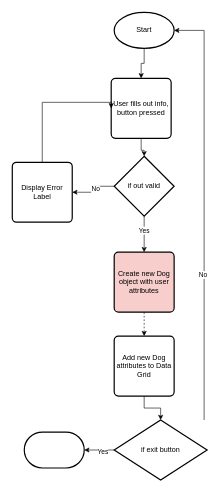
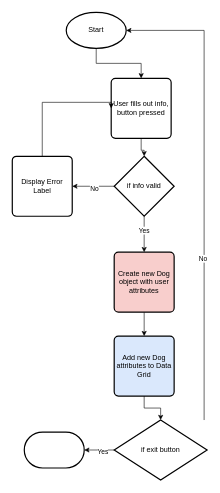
- <mxCell id="3" value="Start" style="strokeWidth=2;html=1;shape=mxgraph.flowchart.start_1;whiteSpace=wrap;" vertex="1" parent="1"><mxGeometry x="190" y="20" width="100" height="60" as="geometry" /></mxCell>
+ <mxCell id="3" value="Start" style="strokeWidth=2;html=1;shape=mxgraph.flowchart.start_1;whiteSpace=wrap;" vertex="1" parent="1"><mxGeometry x="110" y="20" width="100" height="60" as="geometry" /></mxCell>
- <mxCell id="10" value="if out valid" style="strokeWidth=2;html=1;shape=mxgraph.flowchart.decision;whiteSpace=wrap;" vertex="1" parent="1"><mxGeometry x="190" y="260" width="100" height="100" as="geometry" /></mxCell>
+ <mxCell id="10" value="if info valid" style="strokeWidth=2;html=1;shape=mxgraph.flowchart.decision;whiteSpace=wrap;" vertex="1" parent="1"><mxGeometry x="190" y="260" width="100" height="100" as="geometry" /></mxCell>
- <mxCell id="12" value="Display Error Label" style="rounded=1;whiteSpace=wrap;html=1;absoluteArcSize=1;arcSize=14;strokeWidth=2;" vertex="1" parent="1"><mxGeometry x="20" y="270" width="100" height="100" as="geometry" /></mxCell>
+ <mxCell id="12" value="Display Error Label" style="rounded=1;whiteSpace=wrap;html=1;absoluteArcSize=1;arcSize=14;strokeWidth=2;" vertex="1" parent="1"><mxGeometry x="20" y="260" width="100" height="100" as="geometry" /></mxCell>
- <mxCell id="13" style="edgeStyle=orthogonalEdgeStyle;rounded=0;orthogonalLoop=1;jettySize=auto;html=1;entryX=0.5;entryY=0;entryDx=0;entryDy=0;dashed=1;" edge="1" parent="1" source="14" target="16"><mxGeometry relative="1" as="geometry" /></mxCell>
+ <mxCell id="13" style="edgeStyle=orthogonalEdgeStyle;rounded=0;orthogonalLoop=1;jettySize=auto;html=1;entryX=0.5;entryY=0;entryDx=0;entryDy=0;" edge="1" parent="1" source="14" target="16"><mxGeometry relative="1" as="geometry" /></mxCell>
- <mxCell id="16" value="Add new Dog attributes to Data Grid" style="rounded=1;whiteSpace=wrap;html=1;absoluteArcSize=1;arcSize=14;strokeWidth=2;" vertex="1" parent="1"><mxGeometry x="190" y="560" width="100" height="100" as="geometry" /></mxCell>
+ <mxCell id="16" value="Add new Dog attributes to Data Grid" style="rounded=1;whiteSpace=wrap;html=1;absoluteArcSize=1;arcSize=14;strokeWidth=2;fillColor=#dae8fc;" vertex="1" parent="1"><mxGeometry x="190" y="560" width="100" height="100" as="geometry" /></mxCell>
